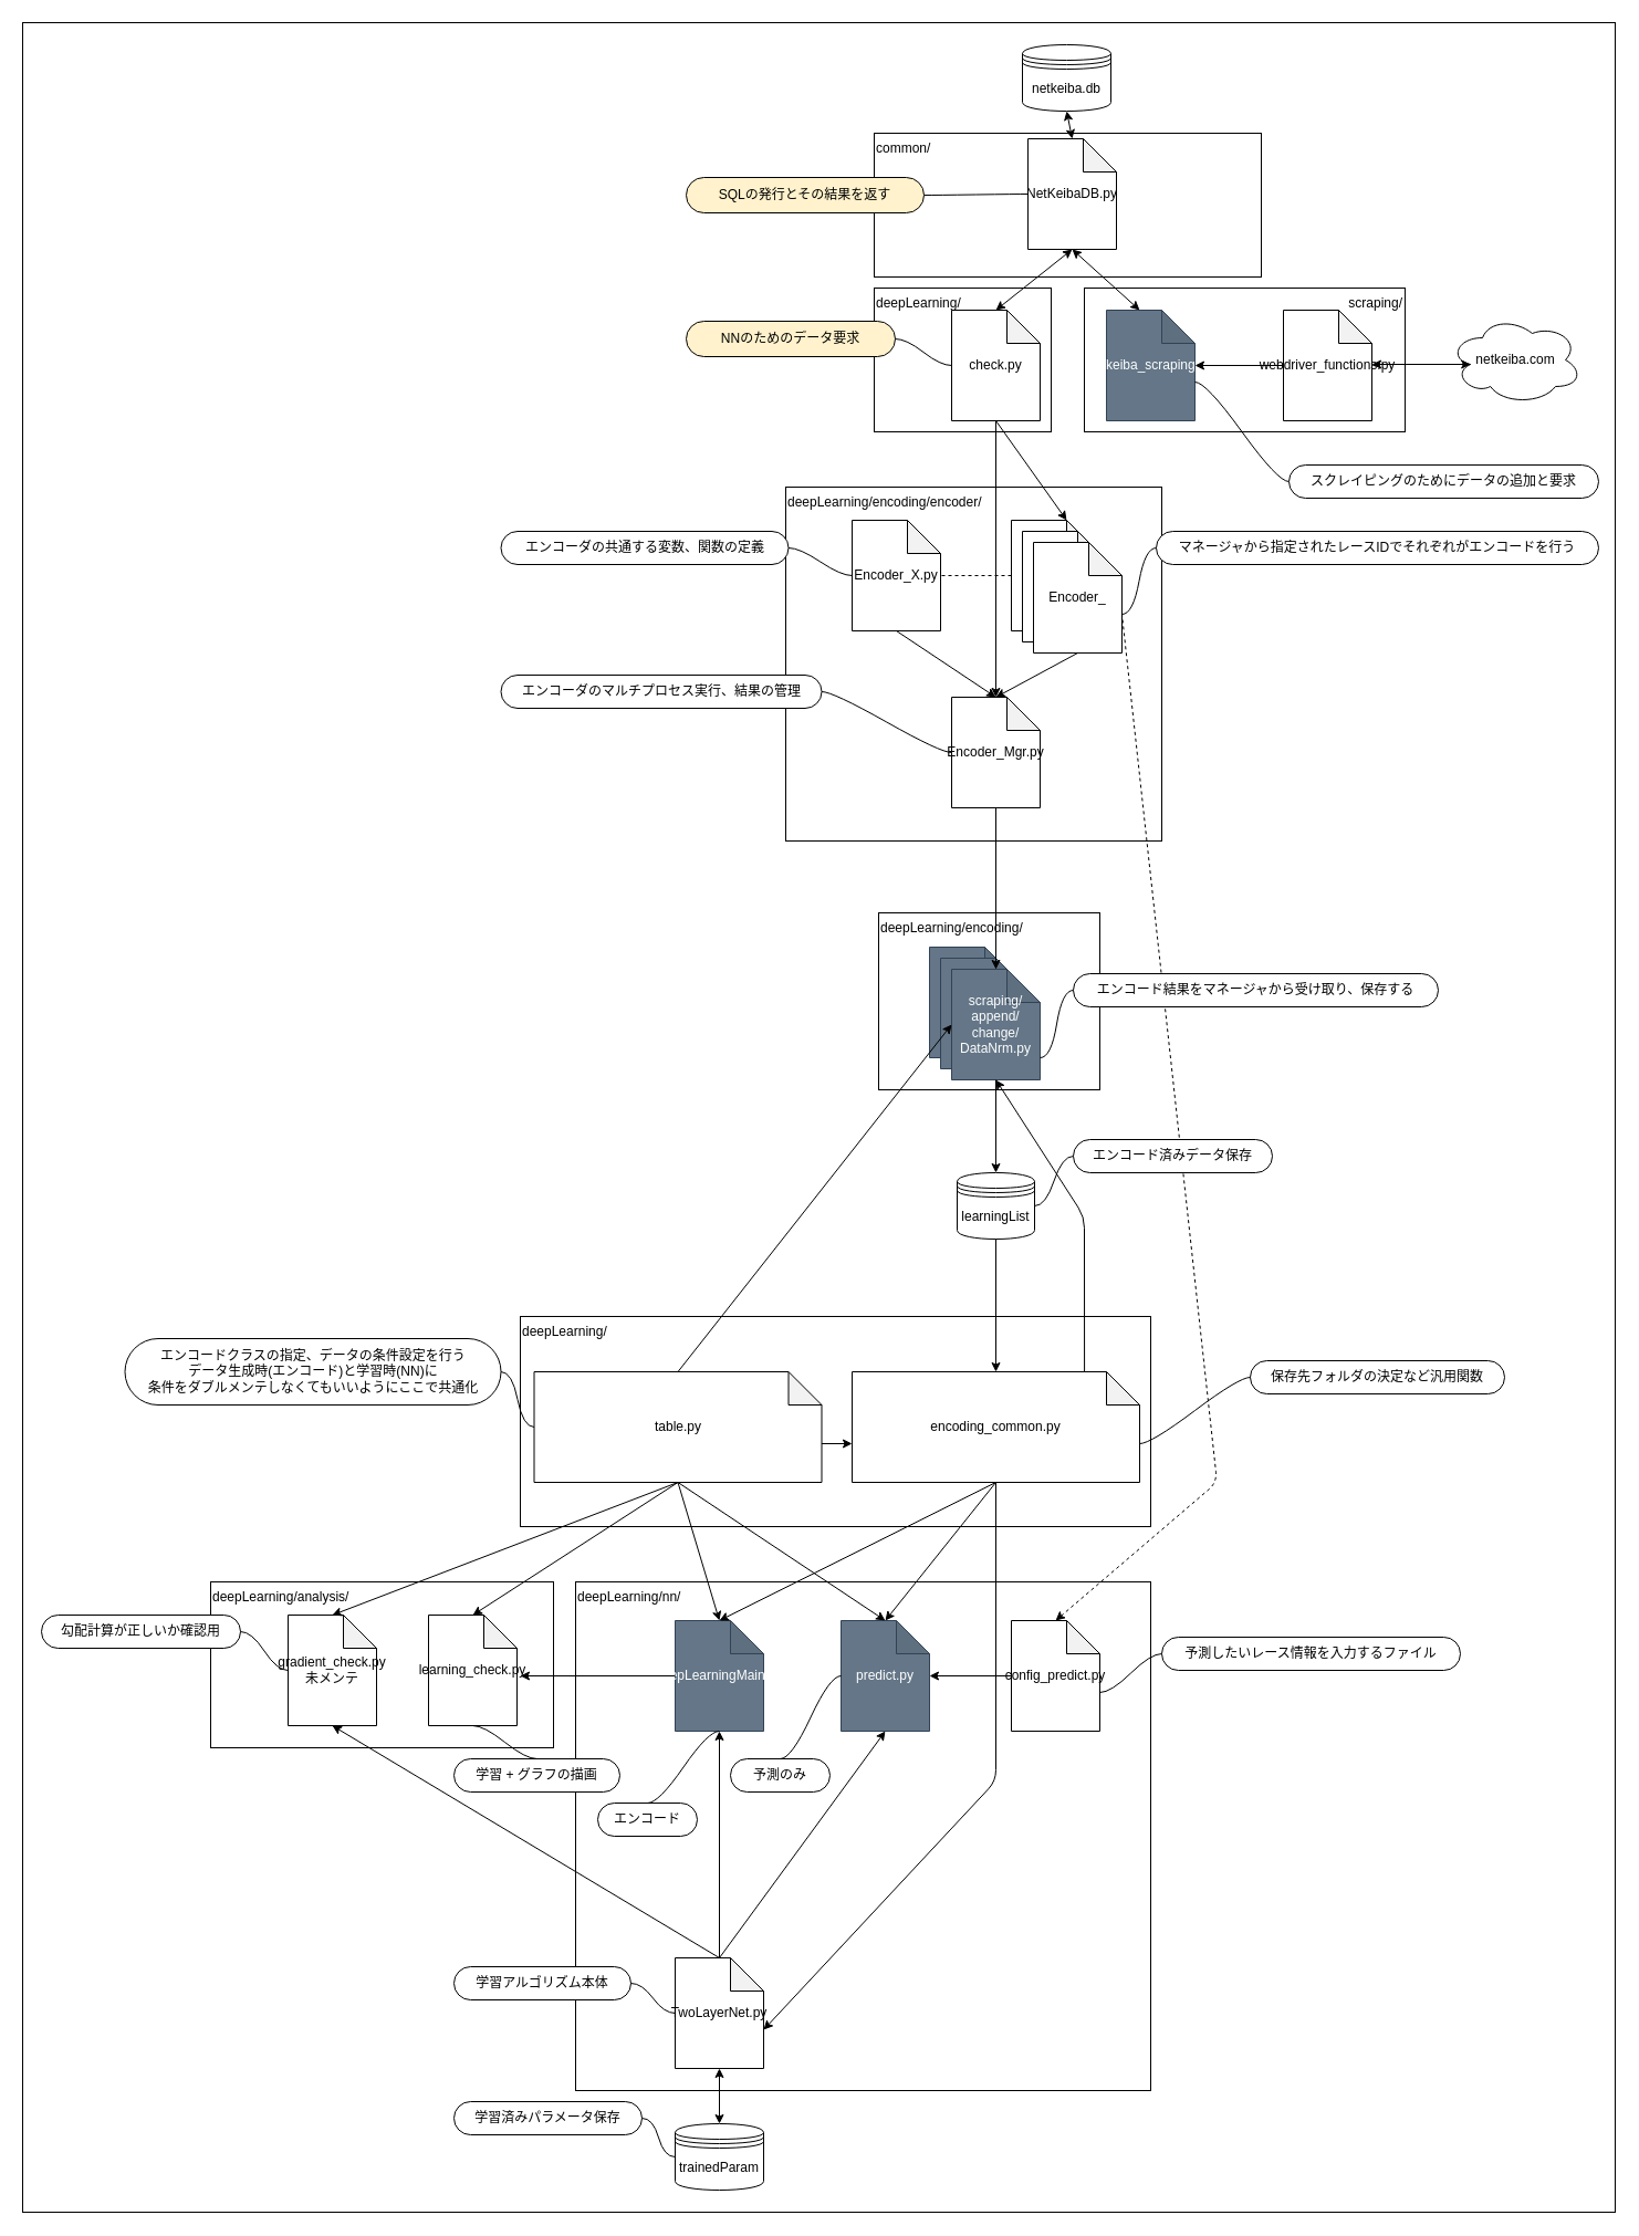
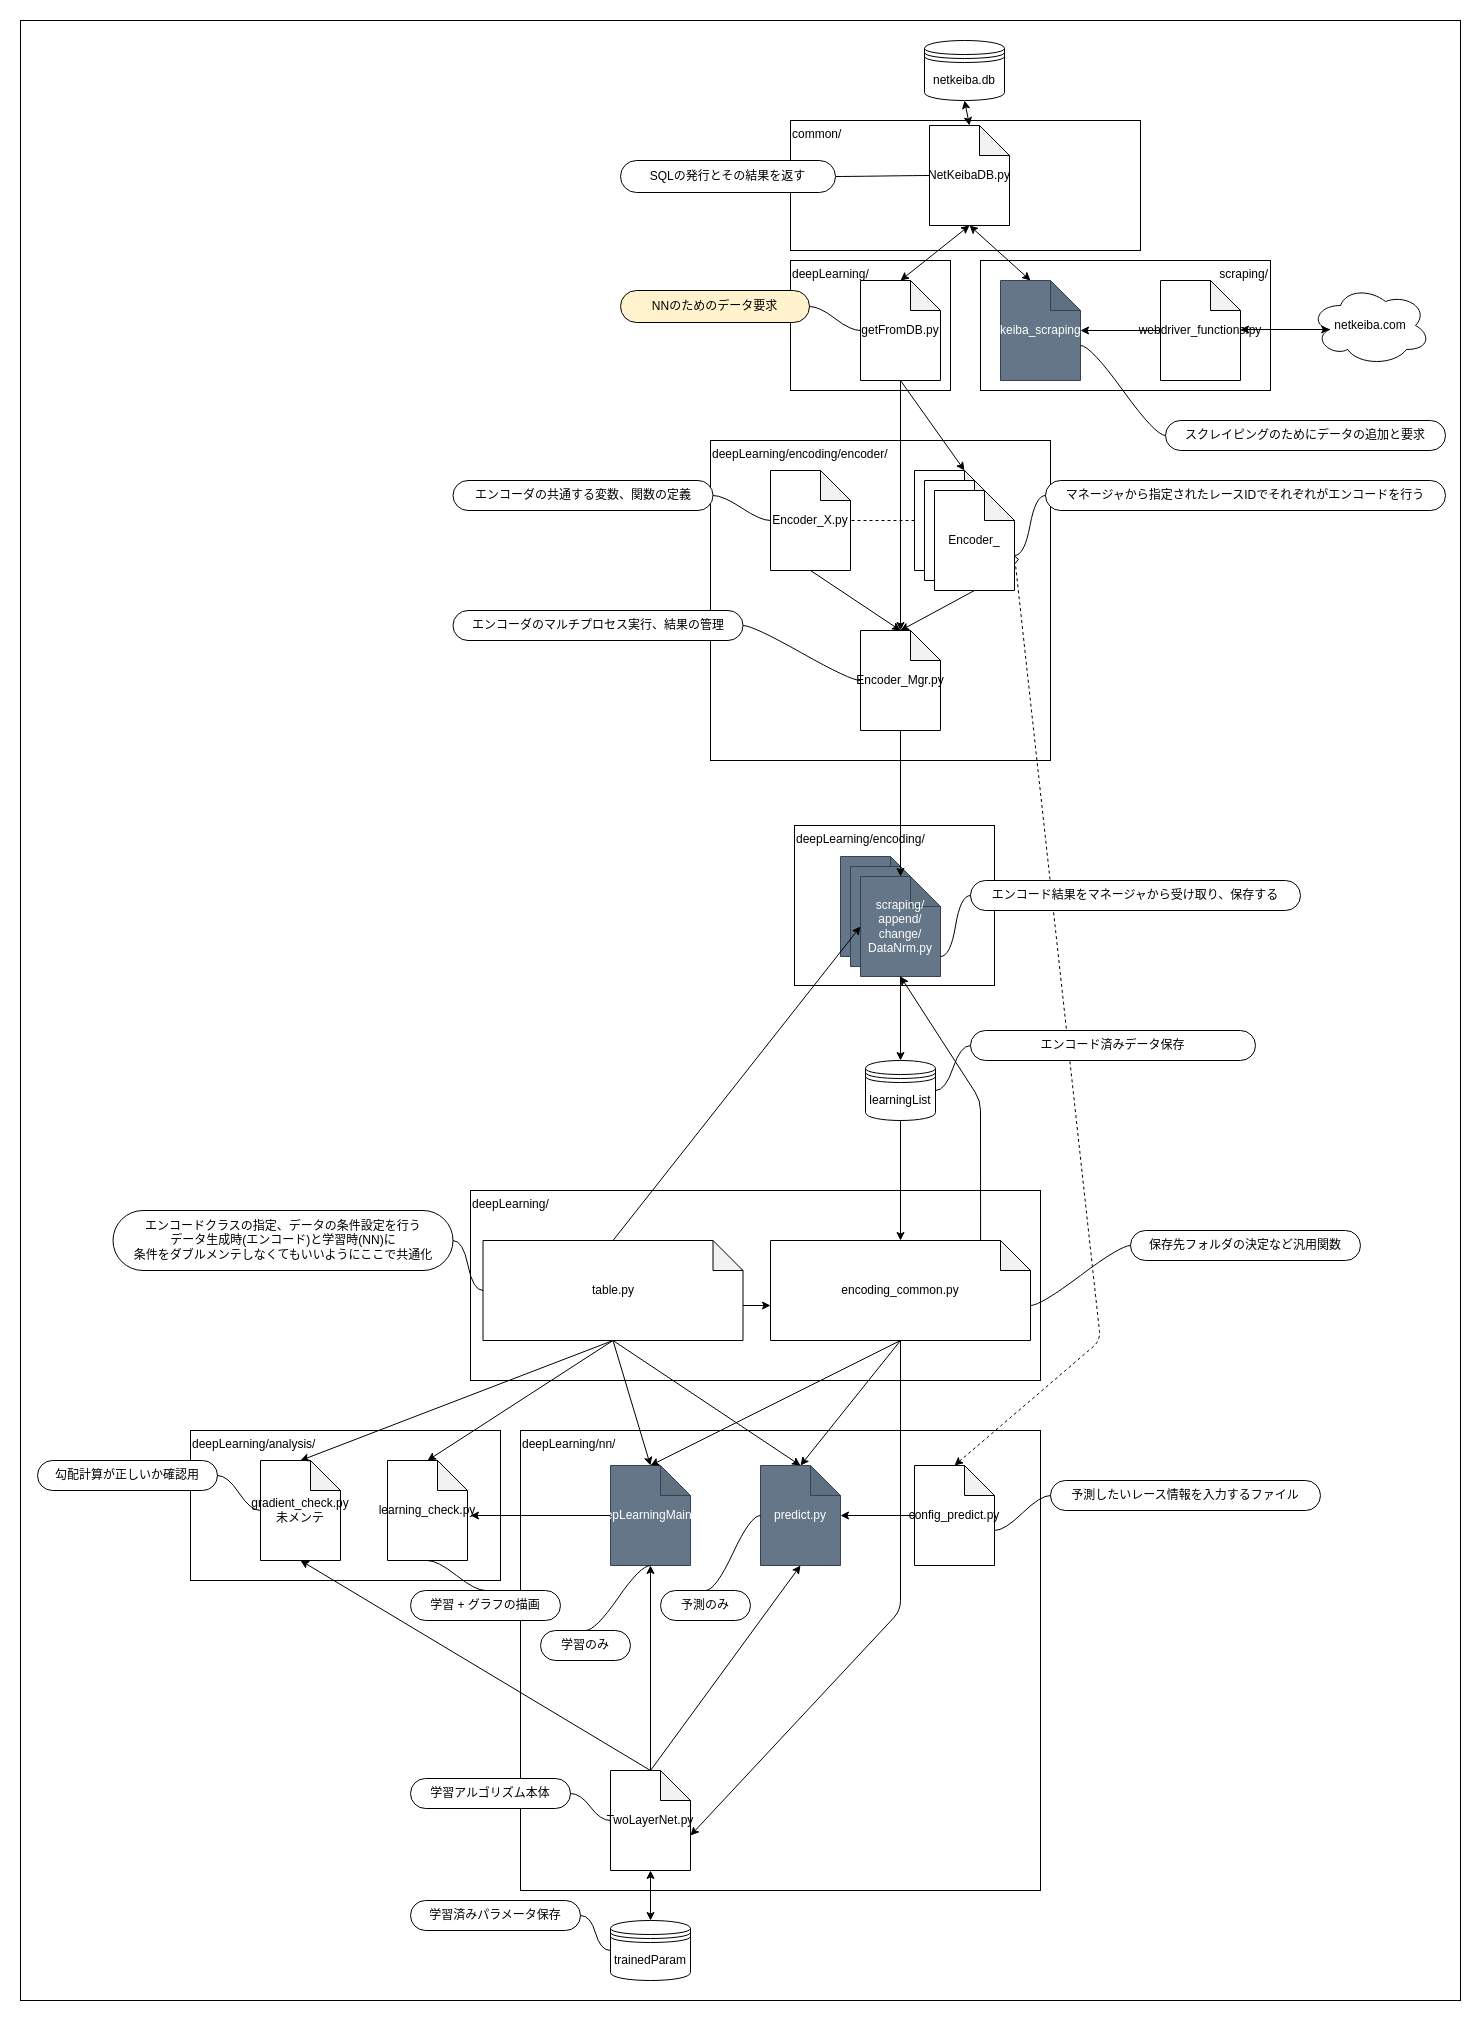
- <mxCell id="22" value="SQLの発行とその結果を返す" style="whiteSpace=wrap;html=1;rounded=1;arcSize=50;align=center;verticalAlign=middle;strokeWidth=1;autosize=1;spacing=4;treeFolding=1;treeMoving=1;newEdgeStyle={&quot;edgeStyle&quot;:&quot;entityRelationEdgeStyle&quot;,&quot;startArrow&quot;:&quot;none&quot;,&quot;endArrow&quot;:&quot;none&quot;,&quot;segment&quot;:10,&quot;curved&quot;:1};fillColor=#fff2cc;" parent="1" vertex="1"><mxGeometry x="620" y="160" width="215" height="32" as="geometry" /></mxCell>
+ <mxCell id="22" value="SQLの発行とその結果を返す" style="whiteSpace=wrap;html=1;rounded=1;arcSize=50;align=center;verticalAlign=middle;strokeWidth=1;autosize=1;spacing=4;treeFolding=1;treeMoving=1;newEdgeStyle={&quot;edgeStyle&quot;:&quot;entityRelationEdgeStyle&quot;,&quot;startArrow&quot;:&quot;none&quot;,&quot;endArrow&quot;:&quot;none&quot;,&quot;segment&quot;:10,&quot;curved&quot;:1};" parent="1" vertex="1"><mxGeometry x="620" y="160" width="215" height="32" as="geometry" /></mxCell>
- <mxCell id="11" value="check.py" style="shape=note;whiteSpace=wrap;html=1;backgroundOutline=1;darkOpacity=0.05;" parent="1" vertex="1"><mxGeometry x="860" y="280" width="80" height="100" as="geometry" /></mxCell>
+ <mxCell id="11" value="getFromDB.py" style="shape=note;whiteSpace=wrap;html=1;backgroundOutline=1;darkOpacity=0.05;" parent="1" vertex="1"><mxGeometry x="860" y="280" width="80" height="100" as="geometry" /></mxCell>
- <mxCell id="3" value="" style="endArrow=none;html=1;entryX=0;entryY=0;entryDx=80;entryDy=65;entryPerimeter=0;exitX=0.5;exitY=0;exitDx=0;exitDy=0;exitPerimeter=0;startArrow=classic;startFill=1;endFill=0;dashed=1;" parent="1" source="29" target="27" edge="1"><mxGeometry width="50" height="50" relative="1" as="geometry"><mxPoint x="740" y="760" as="sourcePoint" /><mxPoint x="790" y="710" as="targetPoint" /><Array as="points"><mxPoint x="1100" y="1340" /></Array></mxGeometry></mxCell>
+ <mxCell id="3" value="" style="endArrow=diamond;html=1;entryX=0;entryY=0;entryDx=80;entryDy=65;entryPerimeter=0;exitX=0.5;exitY=0;exitDx=0;exitDy=0;exitPerimeter=0;startArrow=classic;startFill=1;endFill=0;dashed=1;" parent="1" source="29" target="27" edge="1"><mxGeometry width="50" height="50" relative="1" as="geometry"><mxPoint x="740" y="760" as="sourcePoint" /><mxPoint x="790" y="710" as="targetPoint" /><Array as="points"><mxPoint x="1100" y="1340" /></Array></mxGeometry></mxCell>
- <mxCell id="89" value="エンコード済みデータ保存" style="whiteSpace=wrap;html=1;rounded=1;arcSize=50;align=center;verticalAlign=middle;strokeWidth=1;autosize=1;spacing=4;treeFolding=1;treeMoving=1;newEdgeStyle={&quot;edgeStyle&quot;:&quot;entityRelationEdgeStyle&quot;,&quot;startArrow&quot;:&quot;none&quot;,&quot;endArrow&quot;:&quot;none&quot;,&quot;segment&quot;:10,&quot;curved&quot;:1};fillColor=default;" parent="1" vertex="1"><mxGeometry x="970" y="1030" width="180" height="30" as="geometry" /></mxCell>
+ <mxCell id="89" value="エンコード済みデータ保存" style="whiteSpace=wrap;html=1;rounded=1;arcSize=50;align=center;verticalAlign=middle;strokeWidth=1;autosize=1;spacing=4;treeFolding=1;treeMoving=1;newEdgeStyle={&quot;edgeStyle&quot;:&quot;entityRelationEdgeStyle&quot;,&quot;startArrow&quot;:&quot;none&quot;,&quot;endArrow&quot;:&quot;none&quot;,&quot;segment&quot;:10,&quot;curved&quot;:1};fillColor=default;" parent="1" vertex="1"><mxGeometry x="970" y="1030" width="285" height="30" as="geometry" /></mxCell>
- <mxCell id="60" value="エンコード" style="whiteSpace=wrap;html=1;rounded=1;arcSize=50;align=center;verticalAlign=middle;strokeWidth=1;autosize=1;spacing=4;treeFolding=1;treeMoving=1;newEdgeStyle={&quot;edgeStyle&quot;:&quot;entityRelationEdgeStyle&quot;,&quot;startArrow&quot;:&quot;none&quot;,&quot;endArrow&quot;:&quot;none&quot;,&quot;segment&quot;:10,&quot;curved&quot;:1};fillColor=none;" parent="1" vertex="1"><mxGeometry y="1630" width="90" height="30" as="geometry" x="540" /></mxCell>
+ <mxCell id="60" value="学習のみ" style="whiteSpace=wrap;html=1;rounded=1;arcSize=50;align=center;verticalAlign=middle;strokeWidth=1;autosize=1;spacing=4;treeFolding=1;treeMoving=1;newEdgeStyle={&quot;edgeStyle&quot;:&quot;entityRelationEdgeStyle&quot;,&quot;startArrow&quot;:&quot;none&quot;,&quot;endArrow&quot;:&quot;none&quot;,&quot;segment&quot;:10,&quot;curved&quot;:1};fillColor=none;" parent="1" vertex="1"><mxGeometry y="1630" width="90" height="30" as="geometry" x="540" /></mxCell>
